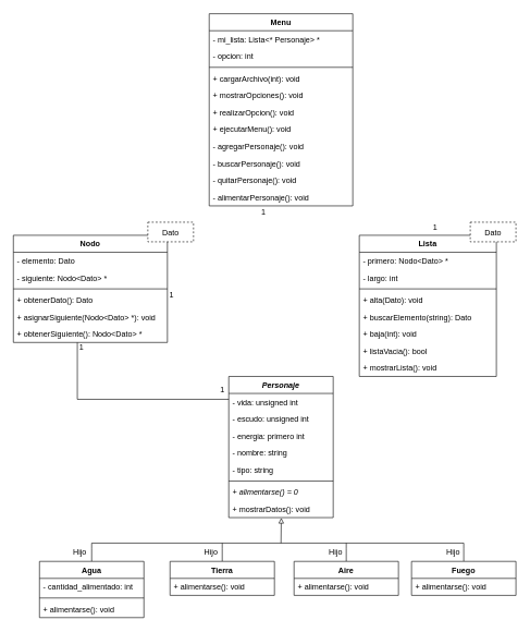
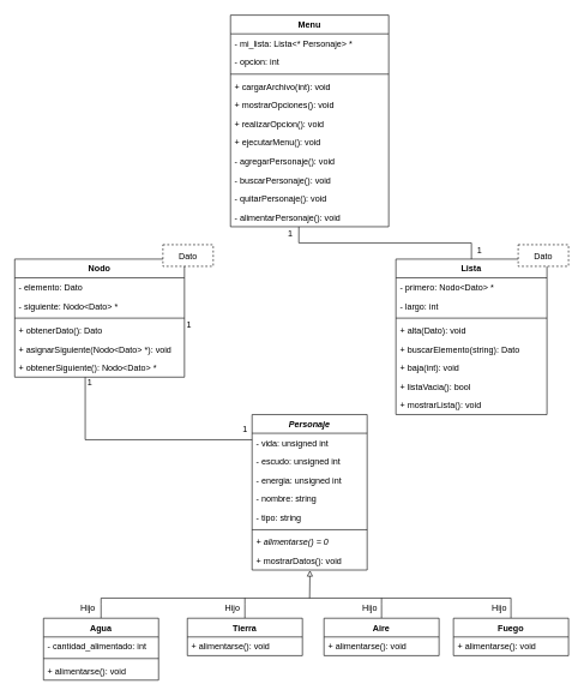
+ <mxCell id="26" style="edgeStyle=orthogonalEdgeStyle;rounded=0;jumpStyle=sharp;orthogonalLoop=1;jettySize=auto;html=1;entryX=0.432;entryY=1;entryDx=0;entryDy=0;entryPerimeter=0;startArrow=none;startFill=0;endArrow=none;endFill=0;strokeColor=#000000;strokeWidth=1;" parent="1" source="27" target="56" edge="1"><mxGeometry relative="1" as="geometry" /></mxCell>
- <mxCell id="6" value="- energia: primero int" style="text;align=left;verticalAlign=top;spacingLeft=4;spacingRight=4;overflow=hidden;rotatable=0;points=[[0,0.5],[1,0.5]];portConstraint=eastwest;" parent="3" vertex="1"><mxGeometry y="78" width="160" height="26" as="geometry" /></mxCell>
+ <mxCell id="6" value="- energia: unsigned int" style="text;align=left;verticalAlign=top;spacingLeft=4;spacingRight=4;overflow=hidden;rotatable=0;points=[[0,0.5],[1,0.5]];portConstraint=eastwest;" parent="3" vertex="1"><mxGeometry y="78" width="160" height="26" as="geometry" /></mxCell>
